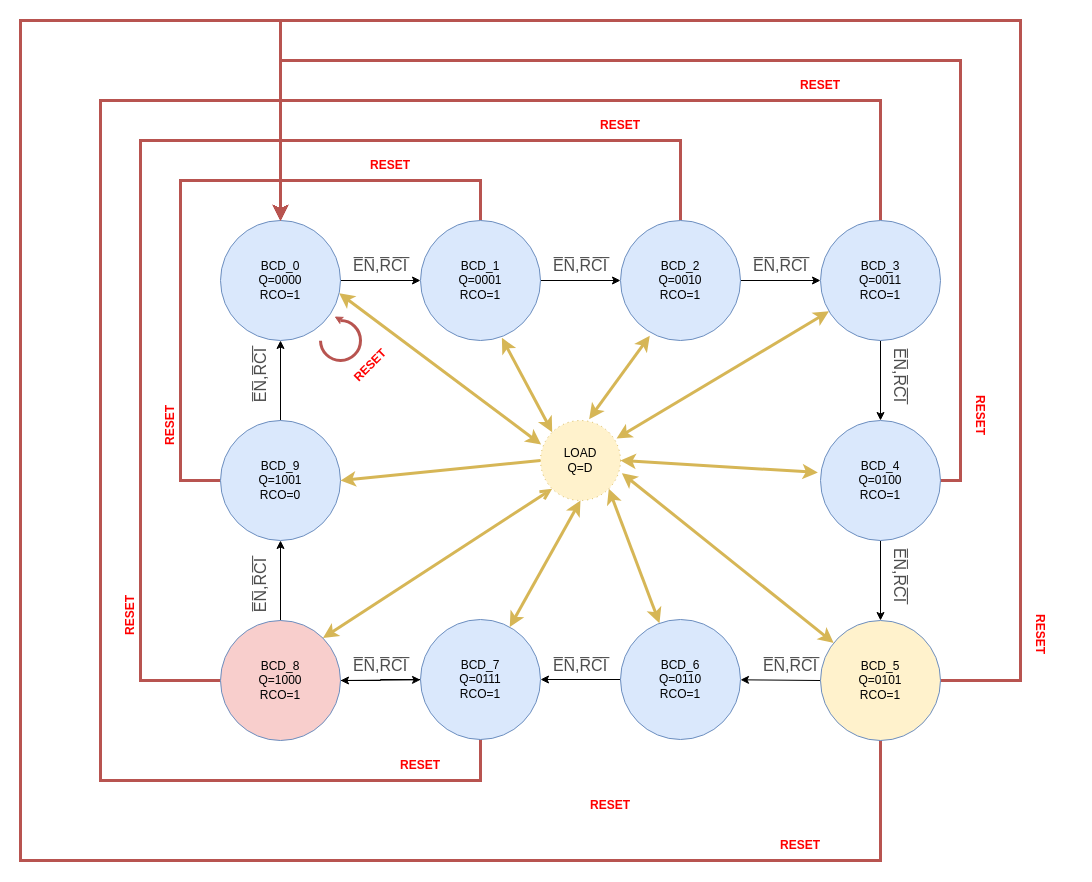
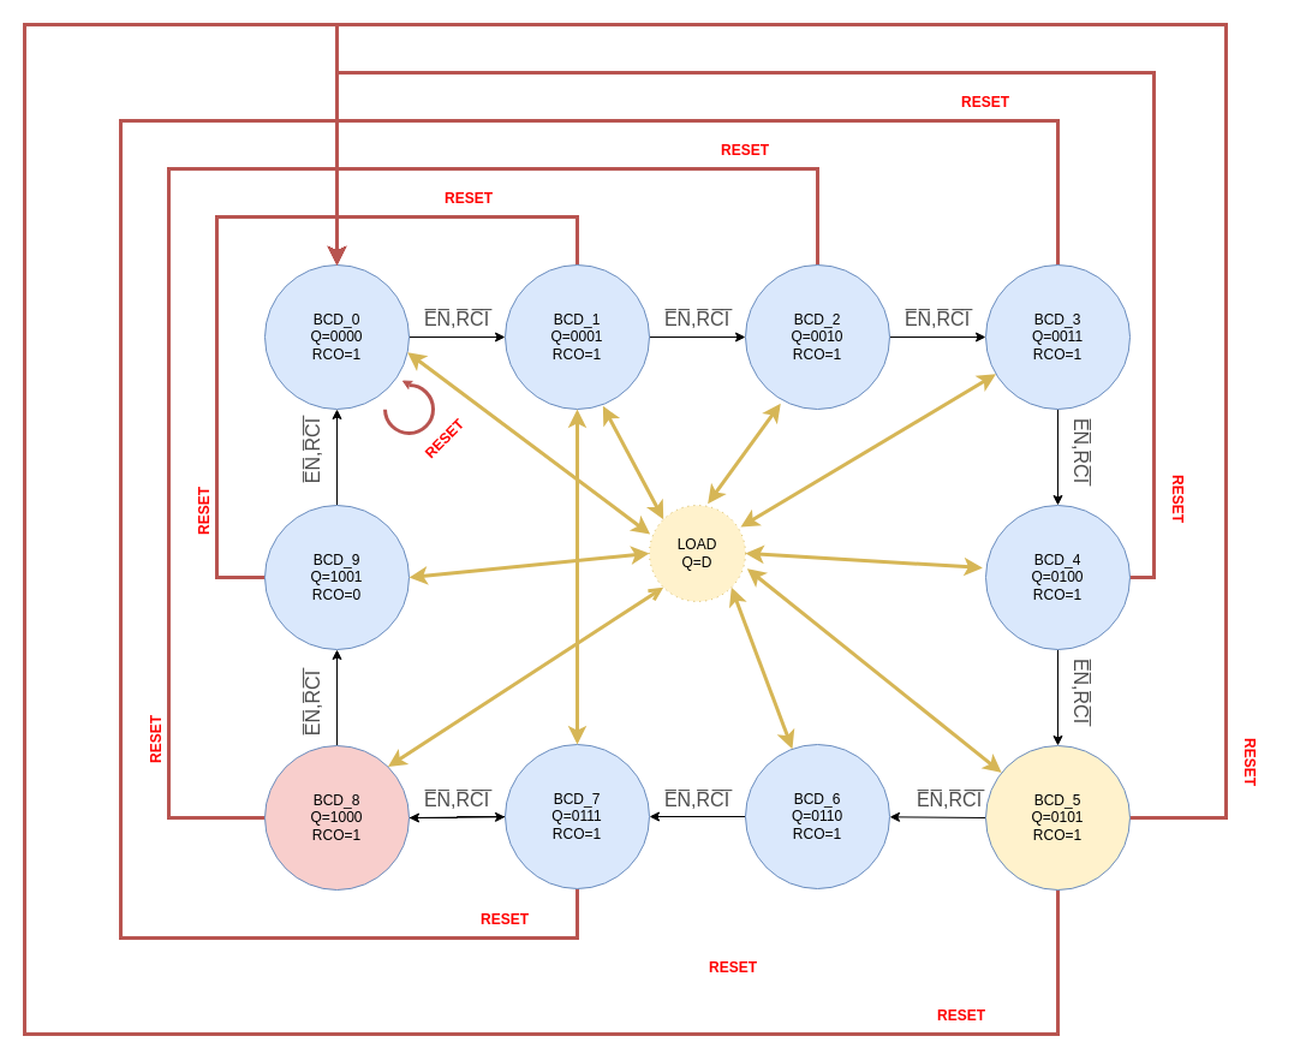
- <mxCell id="58" value="" style="endArrow=none;startArrow=classic;html=1;rounded=0;entryX=0;entryY=0.5;entryDx=0;entryDy=0;exitX=1;exitY=0.5;exitDx=0;exitDy=0;fillColor=#fff2cc;strokeColor=#d6b656;strokeWidth=3;" edge="1" parent="1" source="31" target="42"><mxGeometry width="50" height="50" relative="1" as="geometry"><mxPoint x="400" y="505" as="sourcePoint" /><mxPoint x="450" y="455" as="targetPoint" /></mxGeometry></mxCell>
+ <mxCell id="58" value="" style="endArrow=classic;startArrow=classic;html=1;rounded=0;entryX=0;entryY=0.5;entryDx=0;entryDy=0;exitX=1;exitY=0.5;exitDx=0;exitDy=0;fillColor=#fff2cc;strokeColor=#d6b656;strokeWidth=3;" edge="1" parent="1" source="31" target="42"><mxGeometry width="50" height="50" relative="1" as="geometry"><mxPoint x="400" y="505" as="sourcePoint" /><mxPoint x="450" y="455" as="targetPoint" /></mxGeometry></mxCell>
- <mxCell id="60" value="" style="endArrow=classic;startArrow=classic;html=1;rounded=0;entryX=0.5;entryY=1;entryDx=0;entryDy=0;fillColor=#fff2cc;strokeColor=#d6b656;strokeWidth=3;" edge="1" parent="1" source="24" target="42"><mxGeometry width="50" height="50" relative="1" as="geometry"><mxPoint x="540" y="600" as="sourcePoint" /><mxPoint x="590" y="550" as="targetPoint" /></mxGeometry></mxCell>
+ <mxCell id="60" value="" style="endArrow=classic;startArrow=classic;html=1;rounded=0;fillColor=#fff2cc;strokeColor=#d6b656;strokeWidth=3;" edge="1" parent="1" source="24" target="6"><mxGeometry width="50" height="50" relative="1" as="geometry"><mxPoint x="540" y="600" as="sourcePoint" /><mxPoint x="590" y="550" as="targetPoint" /></mxGeometry></mxCell>
